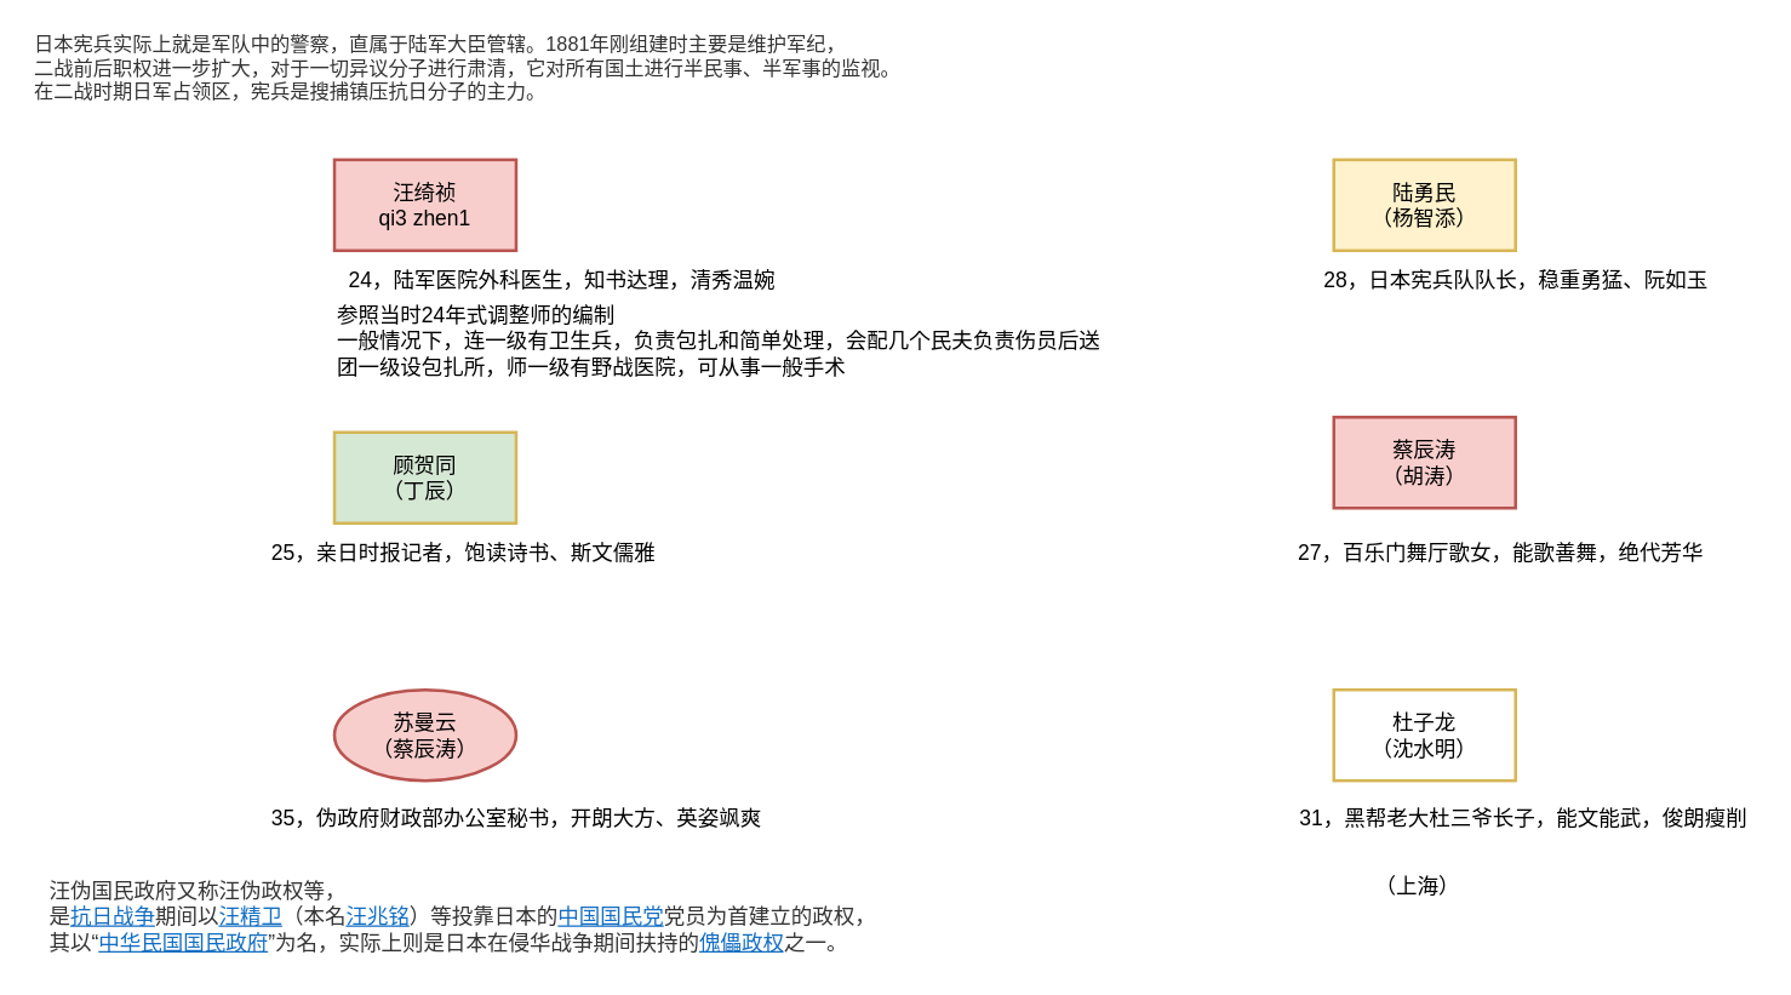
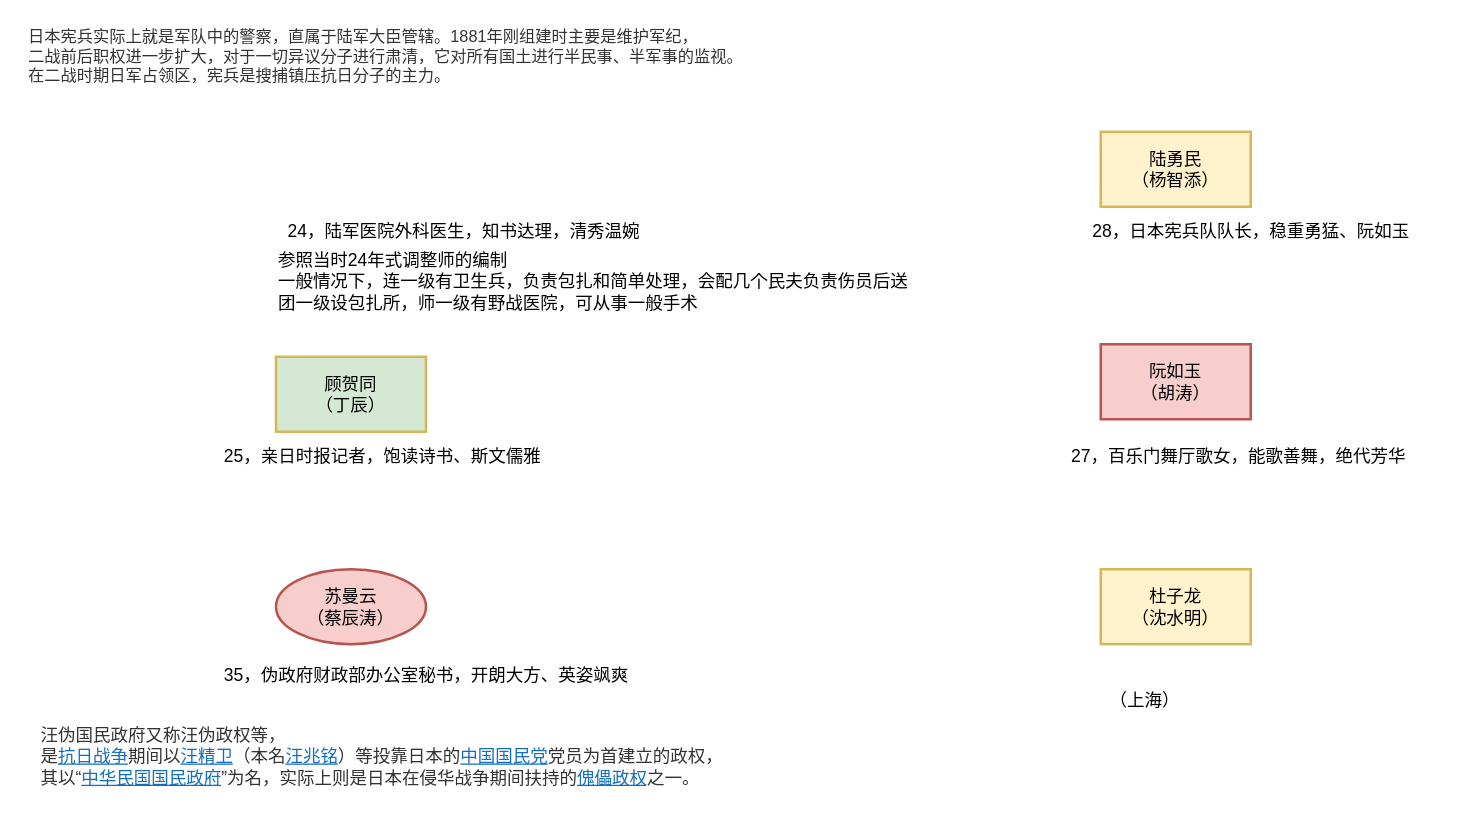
- <mxCell id="2" value="汪绮祯&lt;br style=&quot;font-size: 14px;&quot;&gt;qi3 zhen1" style="whiteSpace=wrap;html=1;fontSize=14;fillColor=#f8cecc;strokeColor=#b85450;strokeWidth=2;" vertex="1" parent="1"><mxGeometry x="220" y="105" width="120" height="60" as="geometry" /></mxCell>
- <mxCell id="10" value="蔡辰涛&lt;br&gt;（胡涛）" style="rounded=0;whiteSpace=wrap;html=1;fontSize=14;strokeWidth=2;fillColor=#f8cecc;strokeColor=#b85450;" vertex="1" parent="1"><mxGeometry x="880" y="275" width="120" height="60" as="geometry" /></mxCell>
+ <mxCell id="10" value="阮如玉&lt;br&gt;（胡涛）" style="rounded=0;whiteSpace=wrap;html=1;fontSize=14;strokeWidth=2;fillColor=#f8cecc;strokeColor=#b85450;" vertex="1" parent="1"><mxGeometry x="880" y="275" width="120" height="60" as="geometry" /></mxCell>
- <mxCell id="14" value="杜子龙&lt;br&gt;（沈水明）" style="rounded=0;whiteSpace=wrap;html=1;fontSize=14;strokeWidth=2;fillColor=#ffffff;strokeColor=#d6b656;" vertex="1" parent="1"><mxGeometry x="880" y="455" width="120" height="60" as="geometry" /></mxCell>
+ <mxCell id="14" value="杜子龙&lt;br&gt;（沈水明）" style="rounded=0;whiteSpace=wrap;html=1;fontSize=14;strokeWidth=2;fillColor=#fff2cc;strokeColor=#d6b656;" vertex="1" parent="1"><mxGeometry x="880" y="455" width="120" height="60" as="geometry" /></mxCell>
- <mxCell id="15" value="31，黑帮老大杜三爷长子，能文能武，俊朗瘦削" style="text;html=1;align=center;verticalAlign=middle;resizable=0;points=[];autosize=1;strokeColor=none;fontSize=14;" vertex="1" parent="1"><mxGeometry x="850" y="530" width="310" height="20" as="geometry" /></mxCell>
- <mxCell id="16" value="（上海）" style="text;html=1;align=center;verticalAlign=middle;resizable=0;points=[];autosize=1;strokeColor=none;fontSize=14;" vertex="1" parent="1"><mxGeometry x="900" y="575" width="70" height="20" as="geometry" /></mxCell>
+ <mxCell id="16" value="（上海）" style="text;html=1;align=center;verticalAlign=middle;resizable=0;points=[];autosize=1;strokeColor=none;fontSize=14;" vertex="1" parent="1"><mxGeometry x="880" y="550" width="70" height="20" as="geometry" /></mxCell>
